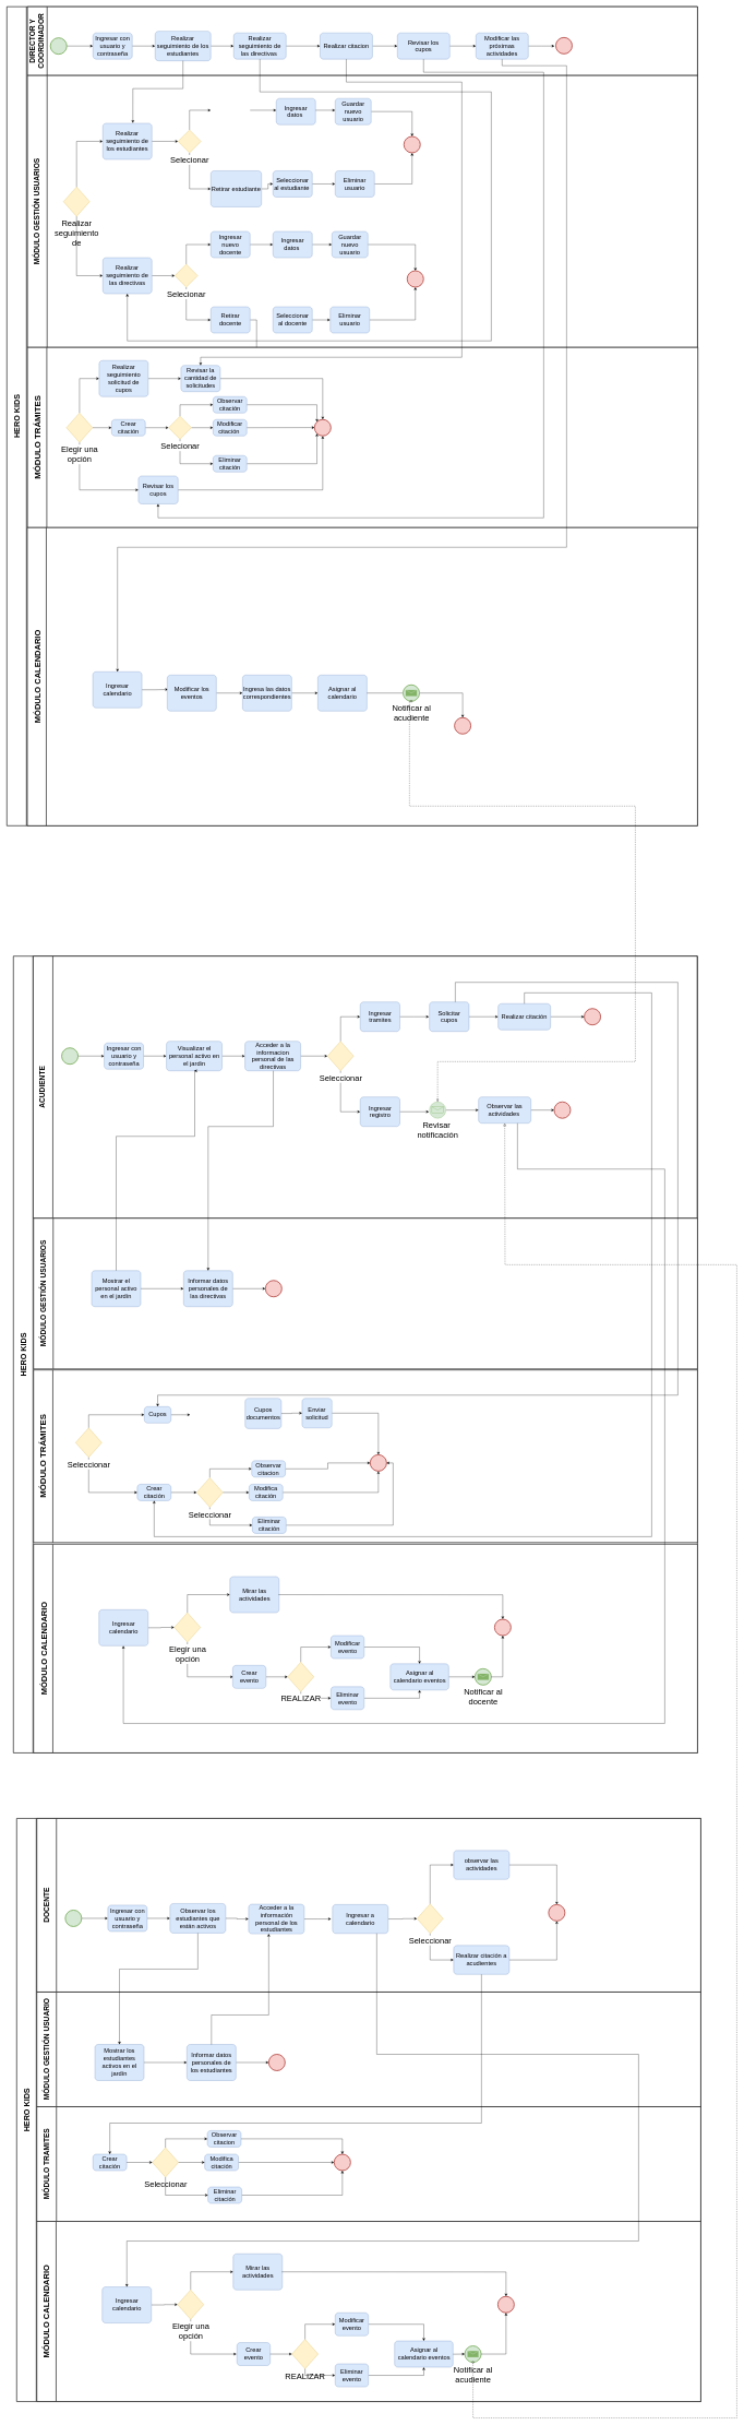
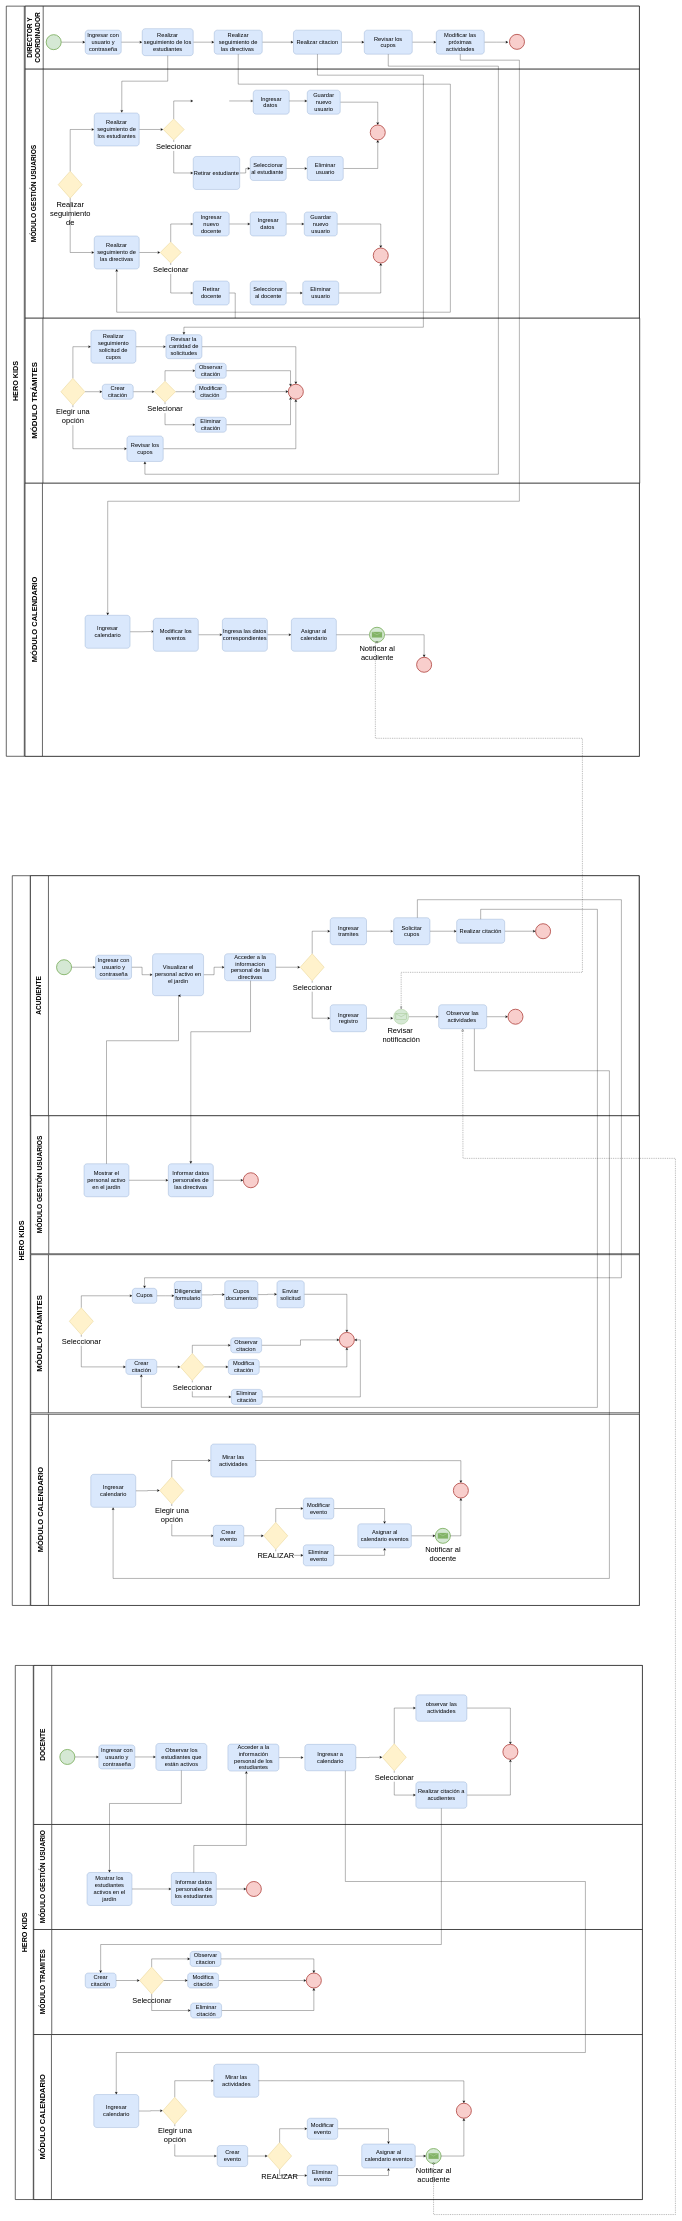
- <mxCell id="107" value="Visualizar el personal activo en el jardin" style="points=[[0.25,0,0],[0.5,0,0],[0.75,0,0],[1,0.25,0],[1,0.5,0],[1,0.75,0],[0.75,1,0],[0.5,1,0],[0.25,1,0],[0,0.75,0],[0,0.5,0],[0,0.25,0]];shape=mxgraph.bpmn.task;whiteSpace=wrap;rectStyle=rounded;size=10;html=1;taskMarker=abstract;fontSize=19;fillColor=#dae8fc;strokeColor=#6c8ebf;" vertex="1" parent="101"><mxGeometry x="407" y="260" width="170" height="90" as="geometry" /></mxCell>
+ <mxCell id="107" value="Visualizar el personal activo en el jardin" style="points=[[0.25,0,0],[0.5,0,0],[0.75,0,0],[1,0.25,0],[1,0.5,0],[1,0.75,0],[0.75,1,0],[0.5,1,0],[0.25,1,0],[0,0.75,0],[0,0.5,0],[0,0.25,0]];shape=mxgraph.bpmn.task;whiteSpace=wrap;rectStyle=rounded;size=10;html=1;taskMarker=abstract;fontSize=19;fillColor=#dae8fc;strokeColor=#6c8ebf;" vertex="1" parent="101"><mxGeometry x="407" y="260" width="170" height="140" as="geometry" /></mxCell>
+ <mxCell id="136" value="" style="edgeStyle=orthogonalEdgeStyle;rounded=0;orthogonalLoop=1;jettySize=auto;html=1;fontSize=25;" edge="1" parent="133" source="134" target="135"><mxGeometry relative="1" as="geometry" /></mxCell>
+ <mxCell id="134" value="Diligenciar formulario" style="points=[[0.25,0,0],[0.5,0,0],[0.75,0,0],[1,0.25,0],[1,0.5,0],[1,0.75,0],[0.75,1,0],[0.5,1,0],[0.25,1,0],[0,0.75,0],[0,0.5,0],[0,0.25,0]];shape=mxgraph.bpmn.task;whiteSpace=wrap;rectStyle=rounded;size=10;html=1;taskMarker=abstract;fontSize=19;fillColor=#dae8fc;strokeColor=#6c8ebf;" vertex="1" parent="133"><mxGeometry x="478.5" y="89" width="91" height="90" as="geometry" /></mxCell>
- <mxCell id="228" style="edgeStyle=orthogonalEdgeStyle;rounded=0;orthogonalLoop=1;jettySize=auto;html=1;entryX=0;entryY=0.5;entryDx=0;entryDy=0;entryPerimeter=0;fontSize=25;" edge="1" parent="223" source="229" target="231"><mxGeometry relative="1" as="geometry" /></mxCell>
